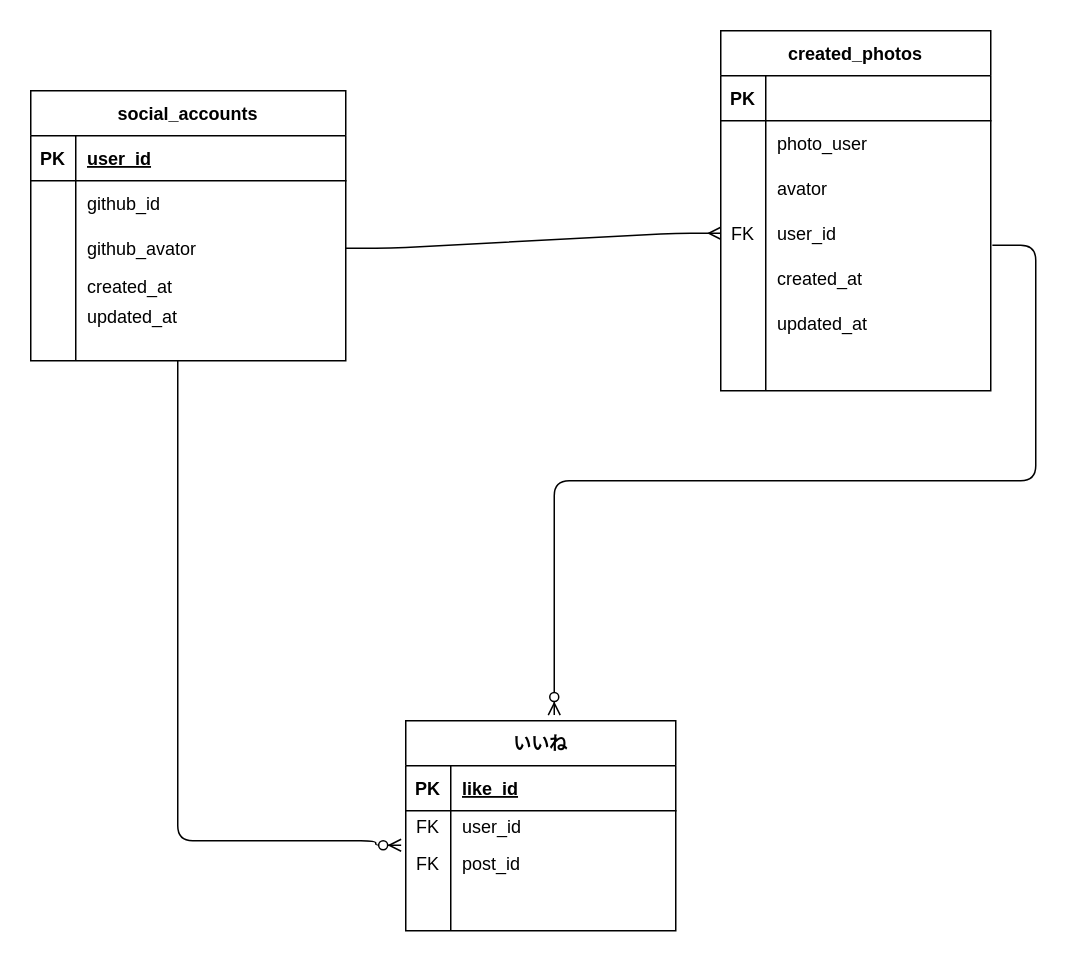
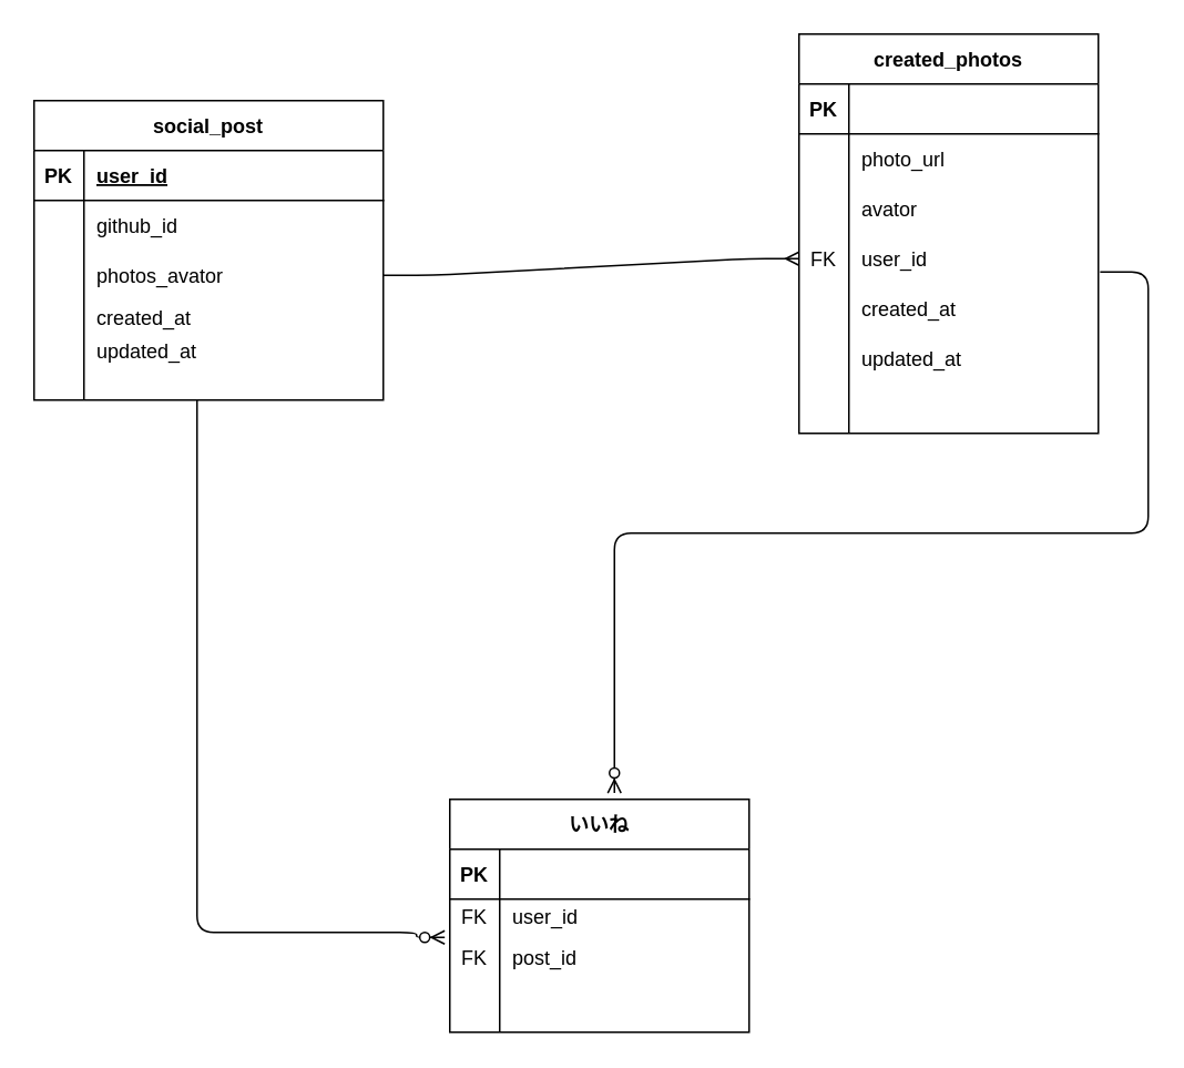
- <mxCell id="2" value="social_accounts" style="shape=table;startSize=30;container=1;collapsible=1;childLayout=tableLayout;fixedRows=1;rowLines=0;fontStyle=1;align=center;resizeLast=1;" parent="1" vertex="1"><mxGeometry x="20" y="60" width="210" height="180" as="geometry" /></mxCell>
+ <mxCell id="2" value="social_post" style="shape=table;startSize=30;container=1;collapsible=1;childLayout=tableLayout;fixedRows=1;rowLines=0;fontStyle=1;align=center;resizeLast=1;" parent="1" vertex="1"><mxGeometry x="20" y="60" width="210" height="180" as="geometry" /></mxCell>
- <mxCell id="27" value="photo_user" style="shape=partialRectangle;connectable=0;fillColor=none;top=0;left=0;bottom=0;right=0;align=left;spacingLeft=6;overflow=hidden;" parent="25" vertex="1"><mxGeometry x="30" width="150" height="30" as="geometry" /></mxCell>
+ <mxCell id="27" value="photo_url" style="shape=partialRectangle;connectable=0;fillColor=none;top=0;left=0;bottom=0;right=0;align=left;spacingLeft=6;overflow=hidden;" parent="25" vertex="1"><mxGeometry x="30" width="150" height="30" as="geometry" /></mxCell>
- <mxCell id="11" value="github_avator" style="shape=partialRectangle;connectable=0;fillColor=none;top=0;left=0;bottom=0;right=0;align=left;spacingLeft=6;overflow=hidden;" parent="9" vertex="1"><mxGeometry x="30" width="180" height="30" as="geometry" /></mxCell>
+ <mxCell id="11" value="photos_avator" style="shape=partialRectangle;connectable=0;fillColor=none;top=0;left=0;bottom=0;right=0;align=left;spacingLeft=6;overflow=hidden;" parent="9" vertex="1"><mxGeometry x="30" width="180" height="30" as="geometry" /></mxCell>
- <mxCell id="46" value="like_id" style="shape=partialRectangle;connectable=0;fillColor=none;top=0;left=0;bottom=0;right=0;align=left;spacingLeft=6;fontStyle=5;overflow=hidden;" parent="44" vertex="1"><mxGeometry x="30" width="150" height="30" as="geometry" /></mxCell>
